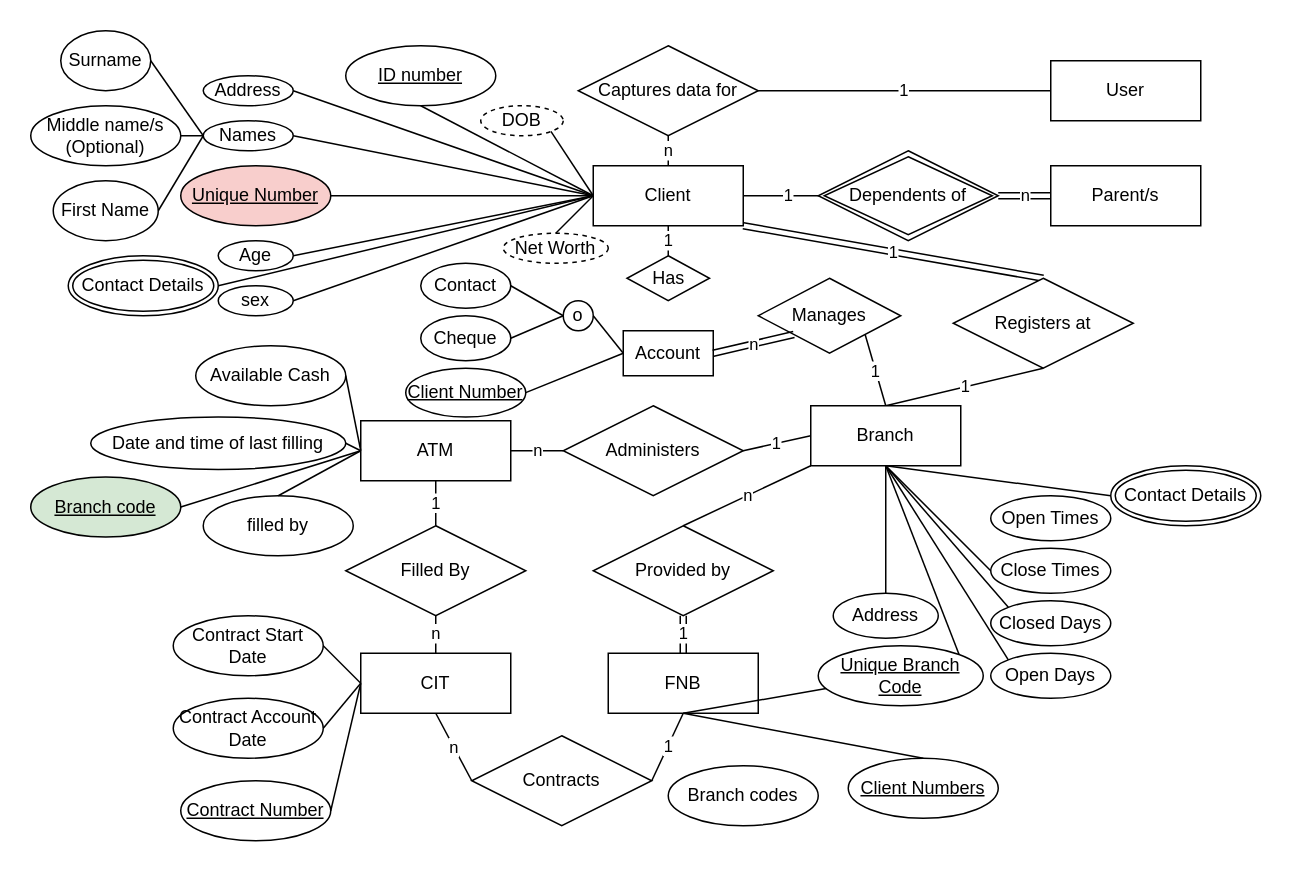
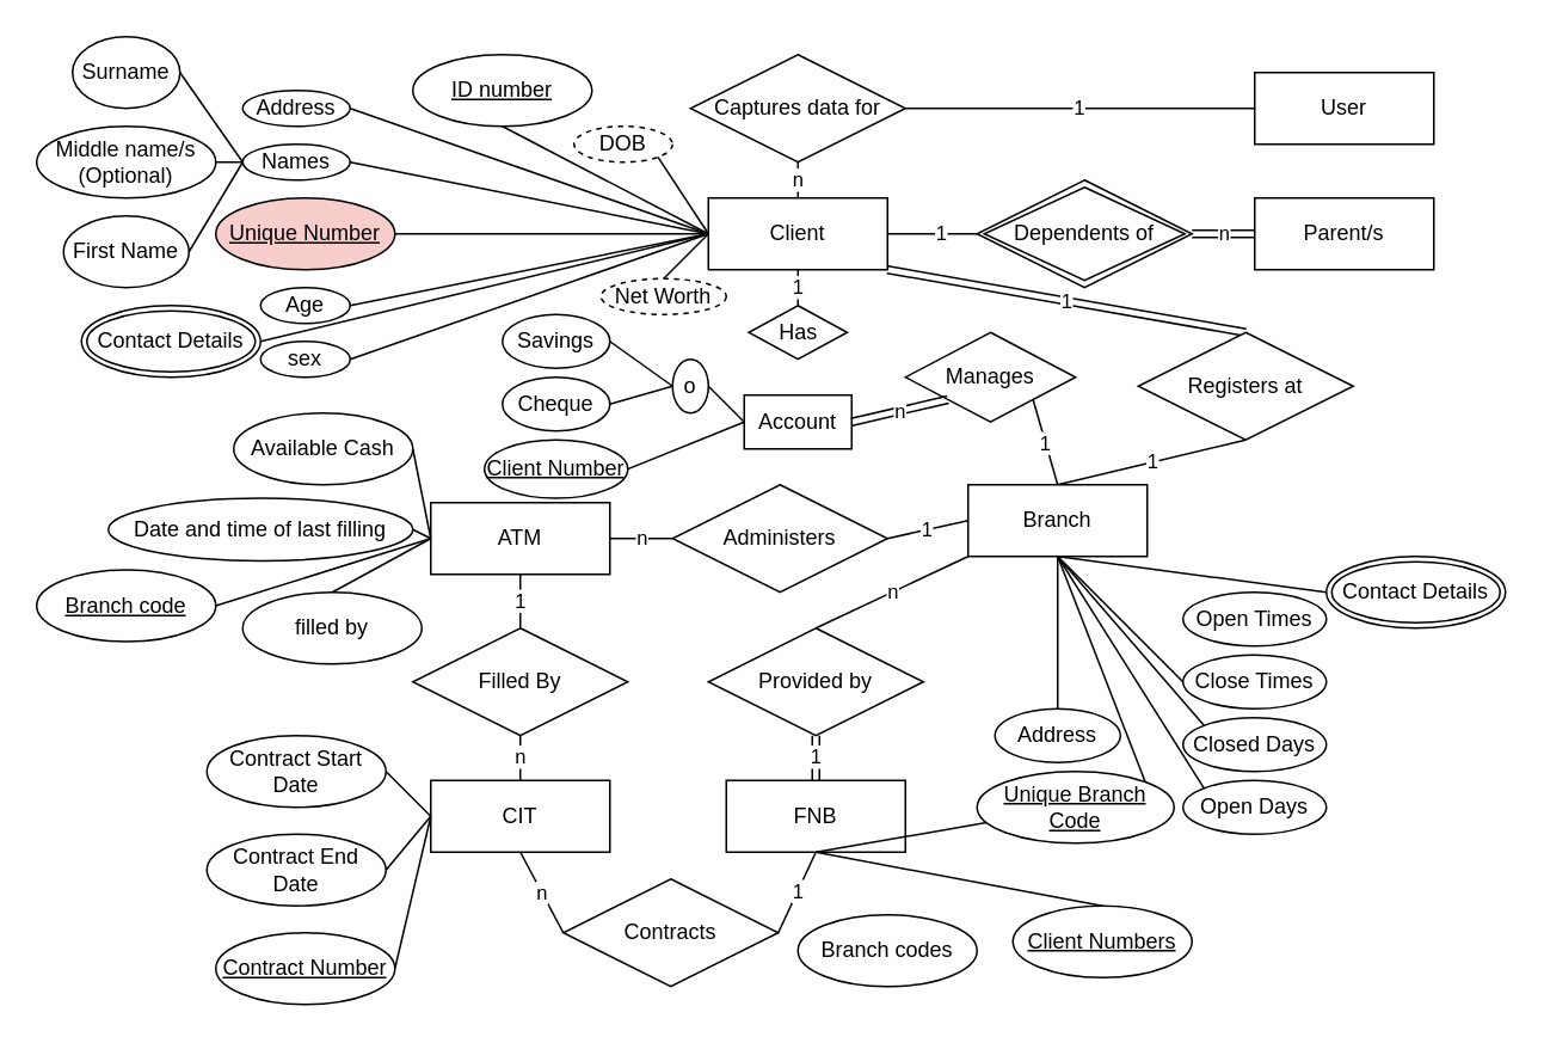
- <mxCell id="25" value="Contact" style="ellipse;whiteSpace=wrap;html=1;align=center;" parent="1" vertex="1"><mxGeometry x="280" y="175" width="60" height="30" as="geometry" /></mxCell>
+ <mxCell id="25" value="Savings" style="ellipse;whiteSpace=wrap;html=1;align=center;" parent="1" vertex="1"><mxGeometry x="280" y="175" width="60" height="30" as="geometry" /></mxCell>
- <mxCell id="76" value="o" style="ellipse;whiteSpace=wrap;html=1;align=center;" parent="1" vertex="1"><mxGeometry x="375" y="200" width="20" height="20" as="geometry" /></mxCell>
+ <mxCell id="76" value="o" style="ellipse;whiteSpace=wrap;html=1;align=center;" parent="1" vertex="1"><mxGeometry x="375" y="200" width="20" height="30" as="geometry" /></mxCell>
- <mxCell id="84" value="&lt;u&gt;Branch code&lt;/u&gt;" style="ellipse;whiteSpace=wrap;html=1;align=center;fillColor=#d5e8d4;" parent="1" vertex="1"><mxGeometry y="317.5" width="100" height="40" as="geometry" x="20" /></mxCell>
+ <mxCell id="84" value="&lt;u&gt;Branch code&lt;/u&gt;" style="ellipse;whiteSpace=wrap;html=1;align=center;" parent="1" vertex="1"><mxGeometry y="317.5" width="100" height="40" as="geometry" x="20" /></mxCell>
- <mxCell id="67" value="Contract Account Date" style="ellipse;whiteSpace=wrap;html=1;align=center;" parent="1" vertex="1"><mxGeometry x="115" y="465" width="100" height="40" as="geometry" /></mxCell>
+ <mxCell id="67" value="Contract End Date" style="ellipse;whiteSpace=wrap;html=1;align=center;" parent="1" vertex="1"><mxGeometry x="115" y="465" width="100" height="40" as="geometry" /></mxCell>
